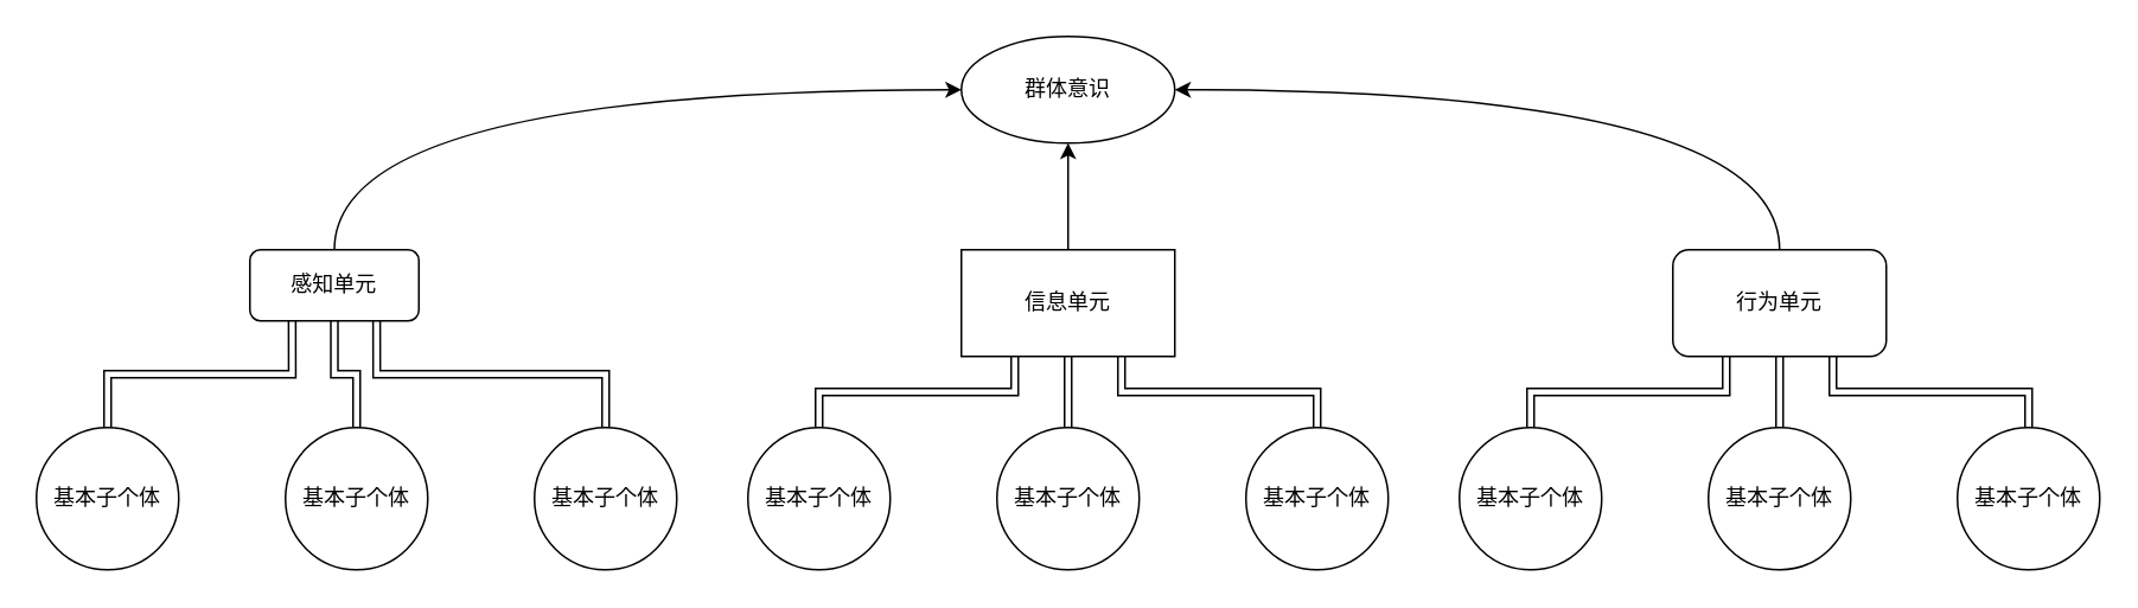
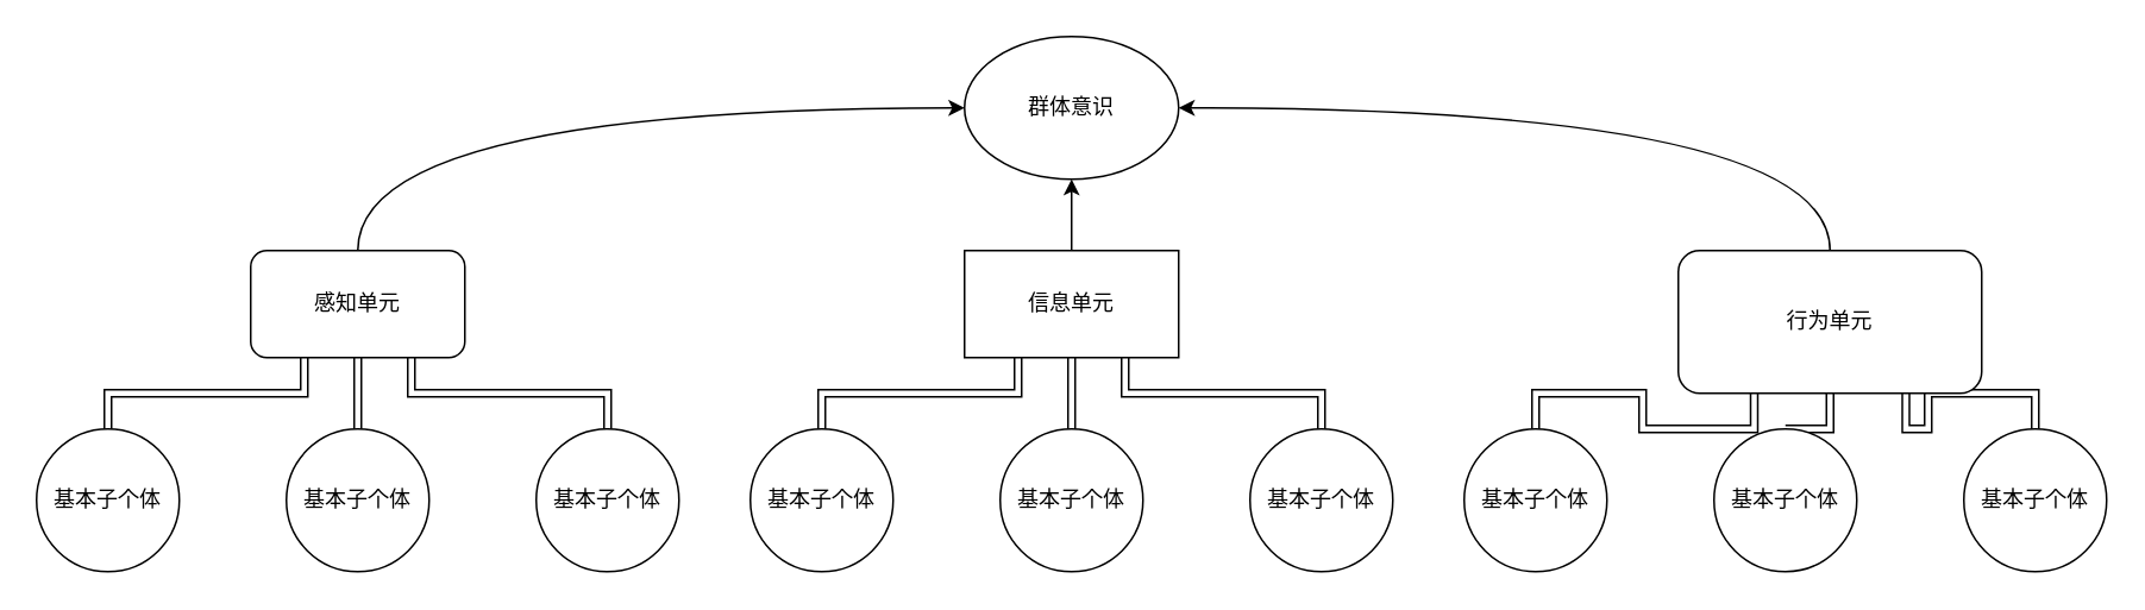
- <mxCell id="10" value="群体意识" style="ellipse;whiteSpace=wrap;html=1;" vertex="1" parent="1"><mxGeometry x="540" y="20" width="120" height="60" as="geometry" /></mxCell>
+ <mxCell id="10" value="群体意识" style="ellipse;whiteSpace=wrap;html=1;" vertex="1" parent="1"><mxGeometry x="540" y="20" width="120" height="80" as="geometry" /></mxCell>
- <mxCell id="26" value="感知单元" style="rounded=1;whiteSpace=wrap;html=1;" vertex="1" parent="1"><mxGeometry x="140" y="140" width="95" height="40" as="geometry" /></mxCell>
+ <mxCell id="26" value="感知单元" style="rounded=1;whiteSpace=wrap;html=1;" vertex="1" parent="1"><mxGeometry x="140" y="140" width="120" height="60" as="geometry" /></mxCell>
- <mxCell id="18" value="行为单元" style="rounded=1;whiteSpace=wrap;html=1;" vertex="1" parent="1"><mxGeometry x="940" y="140" width="120" height="60" as="geometry" /></mxCell>
+ <mxCell id="18" value="行为单元" style="rounded=1;whiteSpace=wrap;html=1;" vertex="1" parent="1"><mxGeometry x="940" y="140" width="170" height="80" as="geometry" /></mxCell>
